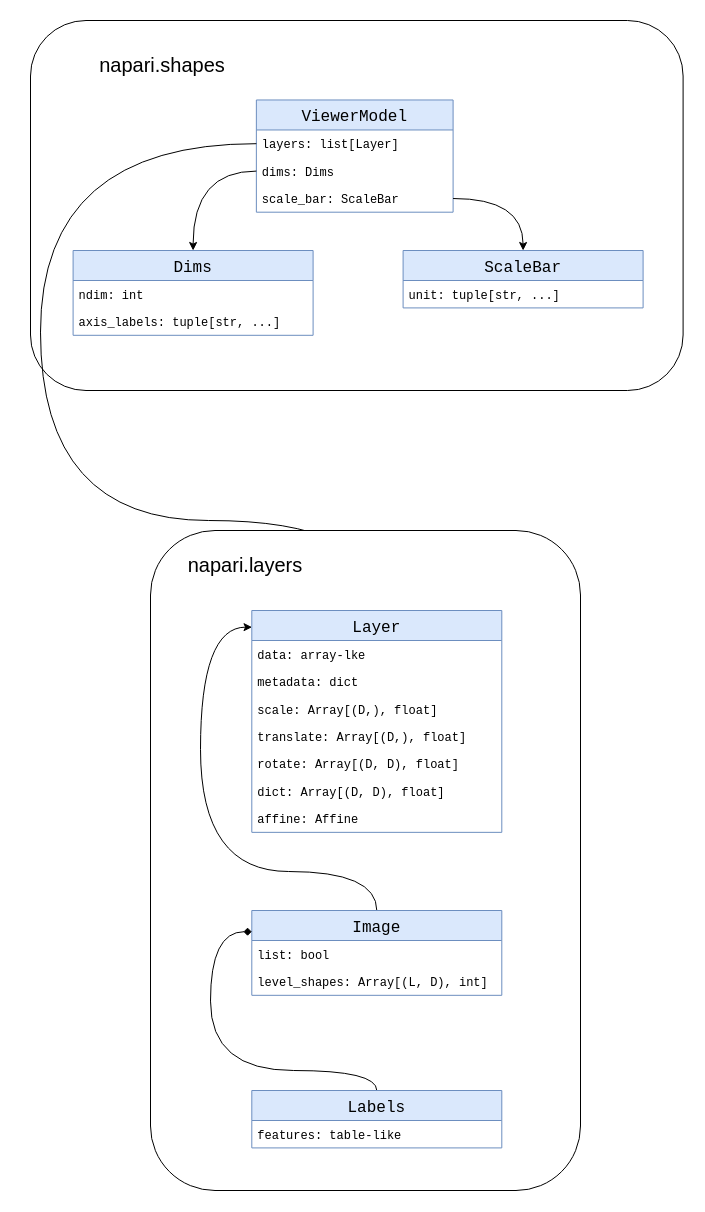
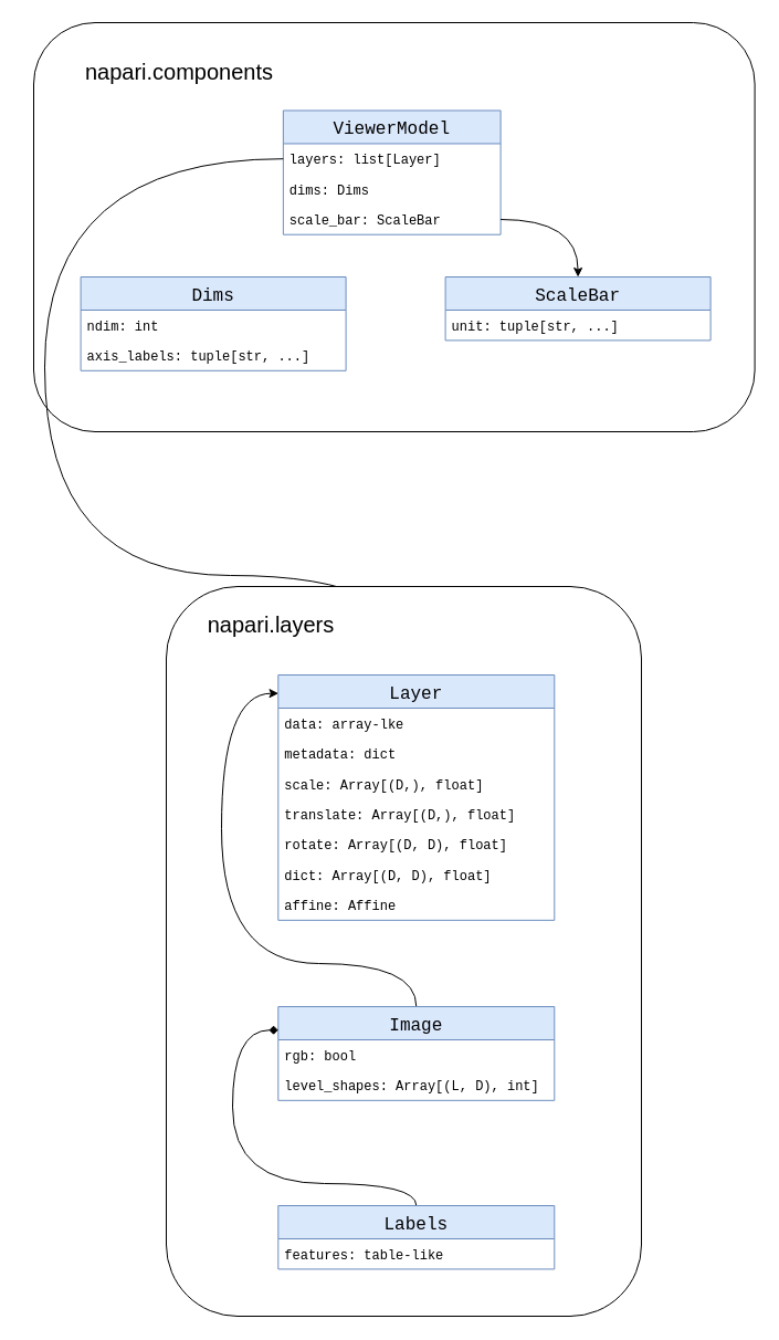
- <mxCell id="11" value="&lt;font style=&quot;font-size: 20px;&quot;&gt;napari.shapes&lt;/font&gt;" style="text;html=1;strokeColor=none;fillColor=none;align=center;verticalAlign=middle;whiteSpace=wrap;rounded=0;" vertex="1" parent="2"><mxGeometry y="30" width="283.8" height="27.41" as="geometry" /></mxCell>
+ <mxCell id="11" value="&lt;font style=&quot;font-size: 20px;&quot;&gt;napari.components&lt;/font&gt;" style="text;html=1;strokeColor=none;fillColor=none;align=center;verticalAlign=middle;whiteSpace=wrap;rounded=0;" vertex="1" parent="2"><mxGeometry y="30" width="283.8" height="27.41" as="geometry" /></mxCell>
- <mxCell id="12" style="edgeStyle=orthogonalEdgeStyle;curved=1;rounded=0;orthogonalLoop=1;jettySize=auto;html=1;exitX=0;exitY=0.5;exitDx=0;exitDy=0;entryX=0.5;entryY=0;entryDx=0;entryDy=0;" edge="1" parent="2" source="6" target="8"><mxGeometry relative="1" as="geometry" /></mxCell>
- <mxCell id="29" value="list: bool" style="text;strokeColor=none;fillColor=none;align=left;verticalAlign=middle;spacingLeft=4;spacingRight=4;overflow=hidden;points=[[0,0.5],[1,0.5]];portConstraint=eastwest;rotatable=0;fontSize=12;fontFamily=Courier New;" vertex="1" parent="28"><mxGeometry y="30" width="250" height="27.407" as="geometry" /></mxCell>
+ <mxCell id="29" value="rgb: bool" style="text;strokeColor=none;fillColor=none;align=left;verticalAlign=middle;spacingLeft=4;spacingRight=4;overflow=hidden;points=[[0,0.5],[1,0.5]];portConstraint=eastwest;rotatable=0;fontSize=12;fontFamily=Courier New;" vertex="1" parent="28"><mxGeometry y="30" width="250" height="27.407" as="geometry" /></mxCell>
